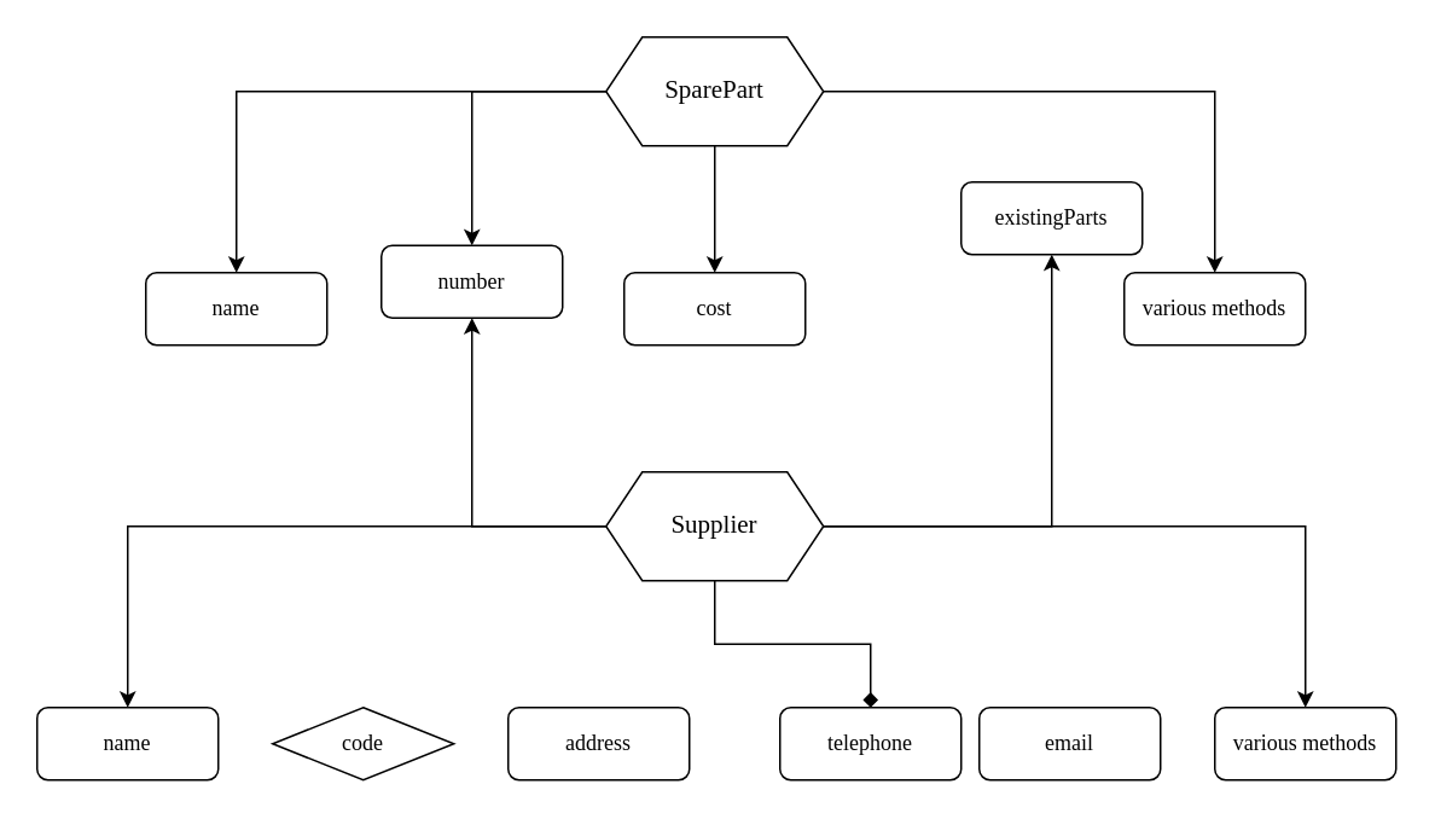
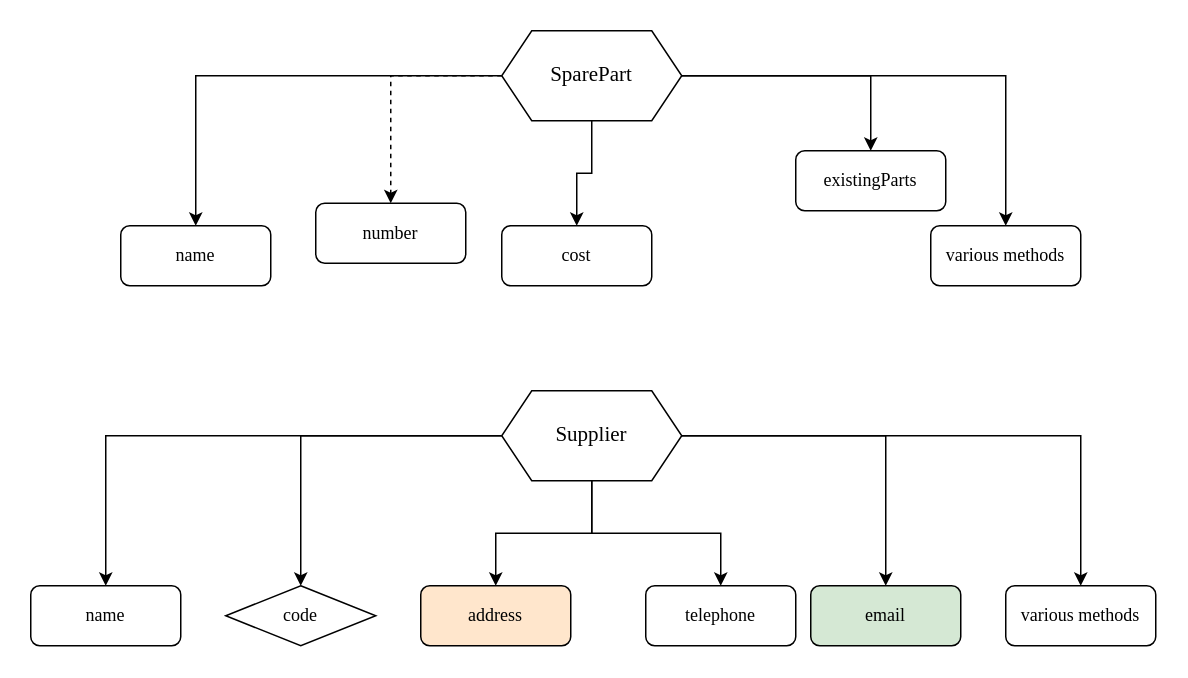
+ <mxCell id="10" style="edgeStyle=orthogonalEdgeStyle;rounded=0;orthogonalLoop=1;jettySize=auto;html=1;entryX=0.5;entryY=0;entryDx=0;entryDy=0;" edge="1" parent="1" source="12" target="5"><mxGeometry relative="1" as="geometry" /></mxCell>
- <mxCell id="8" style="edgeStyle=orthogonalEdgeStyle;rounded=0;orthogonalLoop=1;jettySize=auto;html=1;" edge="1" parent="1" source="12" target="3"><mxGeometry relative="1" as="geometry" /></mxCell>
+ <mxCell id="8" style="edgeStyle=orthogonalEdgeStyle;rounded=0;orthogonalLoop=1;jettySize=auto;html=1;dashed=1;" edge="1" parent="1" source="12" target="3"><mxGeometry relative="1" as="geometry" /></mxCell>
- <mxCell id="4" value=" cost" style="rounded=1;whiteSpace=wrap;html=1;fontFamily=JetBrains Mono;fontStyle=0;fontSource=https%3A%2F%2Ffonts.googleapis.com%2Fcss%3Ffamily%3DJetBrains%2BMono;" vertex="1" parent="1"><mxGeometry x="344" y="150" width="100" height="40" as="geometry" /></mxCell>
+ <mxCell id="4" value=" cost" style="rounded=1;whiteSpace=wrap;html=1;fontFamily=JetBrains Mono;fontStyle=0;fontSource=https%3A%2F%2Ffonts.googleapis.com%2Fcss%3Ffamily%3DJetBrains%2BMono;" vertex="1" parent="1"><mxGeometry x="334" y="150" width="100" height="40" as="geometry" /></mxCell>
- <mxCell id="21" style="edgeStyle=orthogonalEdgeStyle;rounded=0;orthogonalLoop=1;jettySize=auto;html=1;" edge="1" source="24" target="5" parent="1"><mxGeometry relative="1" as="geometry" /></mxCell>
+ <mxCell id="21" style="edgeStyle=orthogonalEdgeStyle;rounded=0;orthogonalLoop=1;jettySize=auto;html=1;entryX=0.5;entryY=0;entryDx=0;entryDy=0;" edge="1" source="24" target="16" parent="1"><mxGeometry relative="1" as="geometry" /></mxCell>
- <mxCell id="20" style="edgeStyle=orthogonalEdgeStyle;rounded=0;orthogonalLoop=1;jettySize=auto;html=1;" edge="1" source="24" target="3" parent="1"><mxGeometry relative="1" as="geometry" /></mxCell>
+ <mxCell id="20" style="edgeStyle=orthogonalEdgeStyle;rounded=0;orthogonalLoop=1;jettySize=auto;html=1;entryX=0.5;entryY=0;entryDx=0;entryDy=0;" edge="1" source="24" target="15" parent="1"><mxGeometry relative="1" as="geometry" /></mxCell>
+ <mxCell id="19" style="edgeStyle=orthogonalEdgeStyle;rounded=0;orthogonalLoop=1;jettySize=auto;html=1;" edge="1" source="24" target="14" parent="1"><mxGeometry relative="1" as="geometry" /></mxCell>
- <mxCell id="23" style="edgeStyle=orthogonalEdgeStyle;rounded=0;orthogonalLoop=1;jettySize=auto;html=1;entryX=0.5;entryY=0;entryDx=0;entryDy=0;endArrow=diamond;" edge="1" parent="1" source="24" target="25"><mxGeometry relative="1" as="geometry" /></mxCell>
+ <mxCell id="23" style="edgeStyle=orthogonalEdgeStyle;rounded=0;orthogonalLoop=1;jettySize=auto;html=1;entryX=0.5;entryY=0;entryDx=0;entryDy=0;" edge="1" parent="1" source="24" target="25"><mxGeometry relative="1" as="geometry" /></mxCell>
- <mxCell id="15" value=" address" style="rounded=1;whiteSpace=wrap;html=1;fontFamily=JetBrains Mono;fontStyle=0;fontSource=https%3A%2F%2Ffonts.googleapis.com%2Fcss%3Ffamily%3DJetBrains%2BMono;" vertex="1" parent="1"><mxGeometry x="280" y="390" width="100" height="40" as="geometry" /></mxCell>
+ <mxCell id="15" value=" address" style="rounded=1;whiteSpace=wrap;html=1;fontFamily=JetBrains Mono;fontStyle=0;fontSource=https%3A%2F%2Ffonts.googleapis.com%2Fcss%3Ffamily%3DJetBrains%2BMono;fillColor=#ffe6cc;" vertex="1" parent="1"><mxGeometry x="280" y="390" width="100" height="40" as="geometry" /></mxCell>
- <mxCell id="16" value="email" style="rounded=1;whiteSpace=wrap;html=1;fontFamily=JetBrains Mono;fontStyle=0;fontSource=https%3A%2F%2Ffonts.googleapis.com%2Fcss%3Ffamily%3DJetBrains%2BMono;" vertex="1" parent="1"><mxGeometry x="540" y="390" width="100" height="40" as="geometry" /></mxCell>
+ <mxCell id="16" value="email" style="rounded=1;whiteSpace=wrap;html=1;fontFamily=JetBrains Mono;fontStyle=0;fontSource=https%3A%2F%2Ffonts.googleapis.com%2Fcss%3Ffamily%3DJetBrains%2BMono;fillColor=#d5e8d4;" vertex="1" parent="1"><mxGeometry x="540" y="390" width="100" height="40" as="geometry" /></mxCell>
